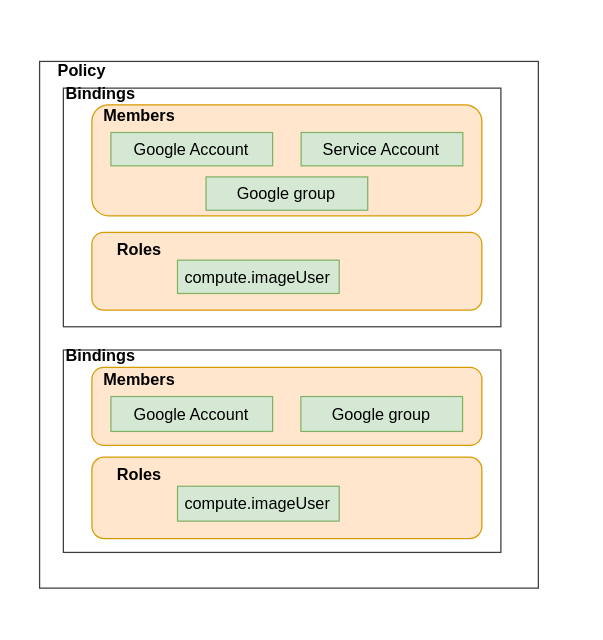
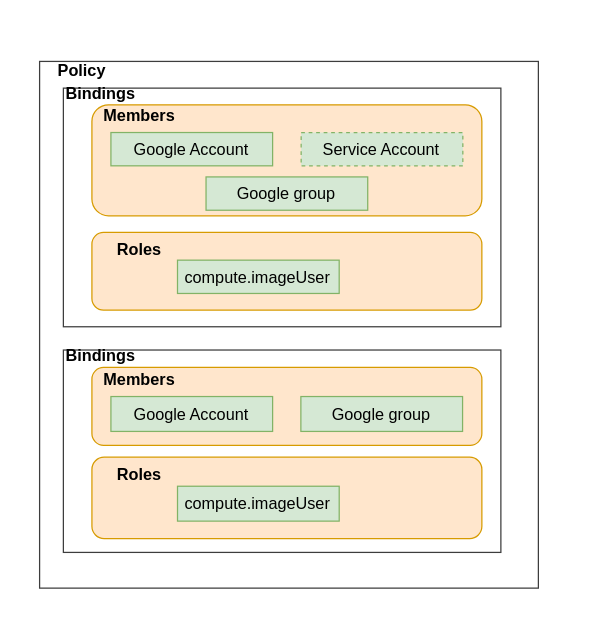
- <mxCell id="8" value="Service Account" style="rounded=0;whiteSpace=wrap;html=1;strokeColor=#82b366;fontSize=13;fillColor=#d5e8d4;" parent="3" vertex="1"><mxGeometry x="190.217" y="35.518" width="129.348" height="26.638" as="geometry" /></mxCell>
+ <mxCell id="8" value="Service Account" style="rounded=0;whiteSpace=wrap;html=1;strokeColor=#82b366;fontSize=13;fillColor=#d5e8d4;dashed=1;" parent="3" vertex="1"><mxGeometry x="190.217" y="35.518" width="129.348" height="26.638" as="geometry" /></mxCell>
